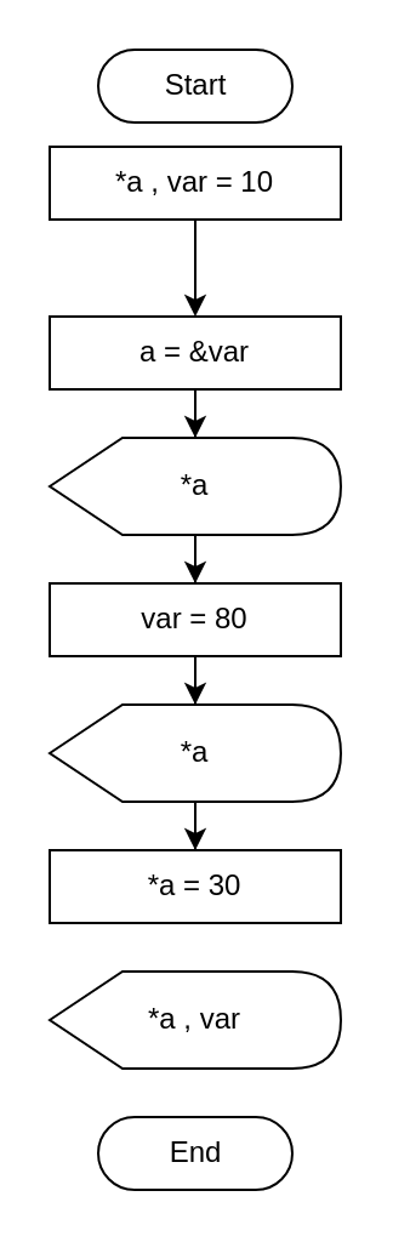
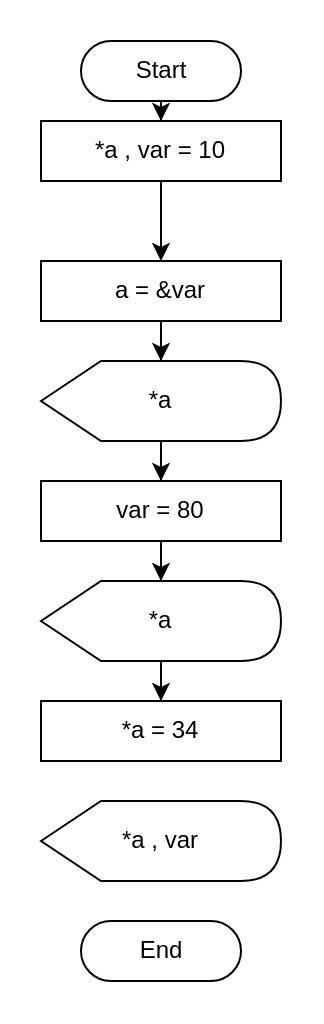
+ <mxCell id="2" value="" style="edgeStyle=orthogonalEdgeStyle;rounded=0;orthogonalLoop=1;jettySize=auto;html=1;" edge="1" parent="1" source="3" target="5"><mxGeometry relative="1" as="geometry" /></mxCell>
- <mxCell id="14" value="*a = 30" style="rounded=0;whiteSpace=wrap;html=1;" vertex="1" parent="1"><mxGeometry x="20" y="350" width="120" height="30" as="geometry" /></mxCell>
+ <mxCell id="14" value="*a = 34" style="rounded=0;whiteSpace=wrap;html=1;" vertex="1" parent="1"><mxGeometry x="20" y="350" width="120" height="30" as="geometry" /></mxCell>
